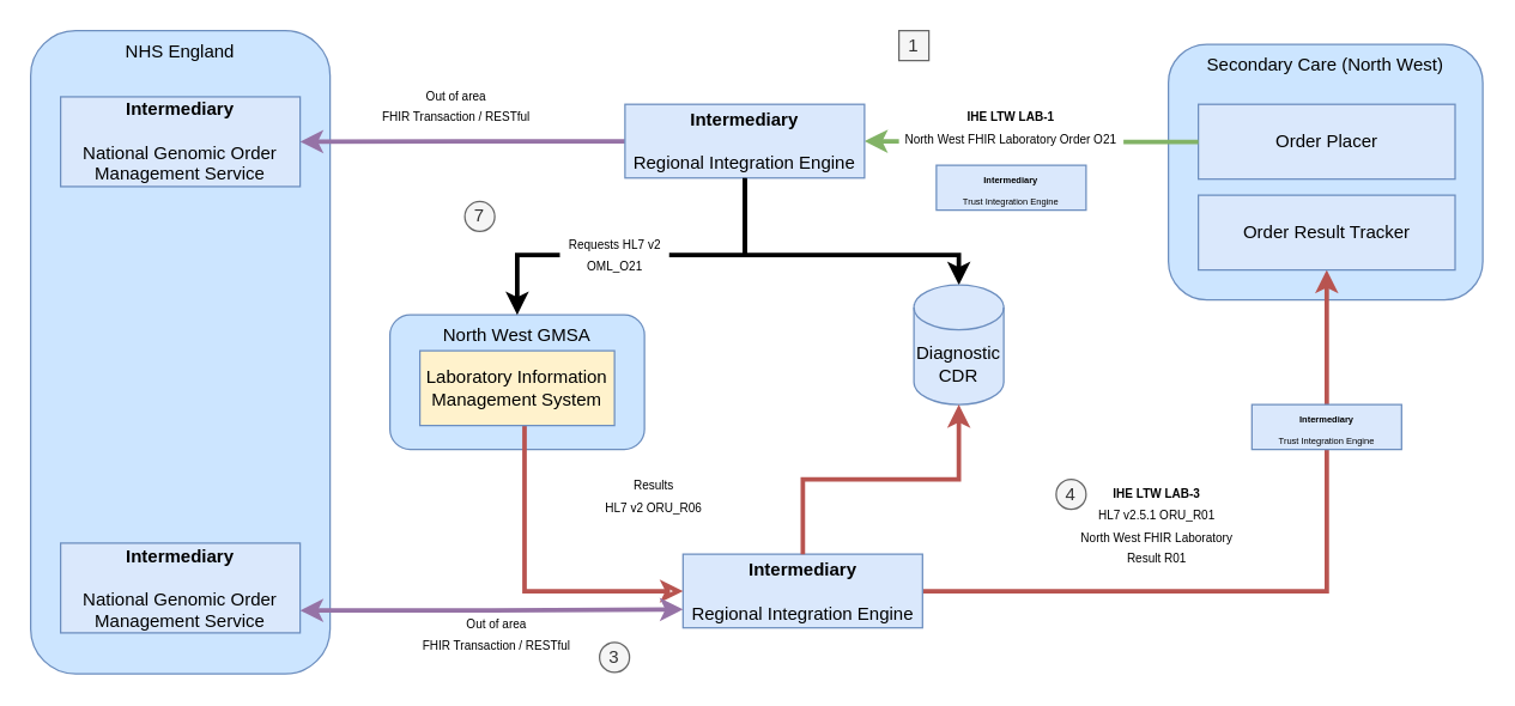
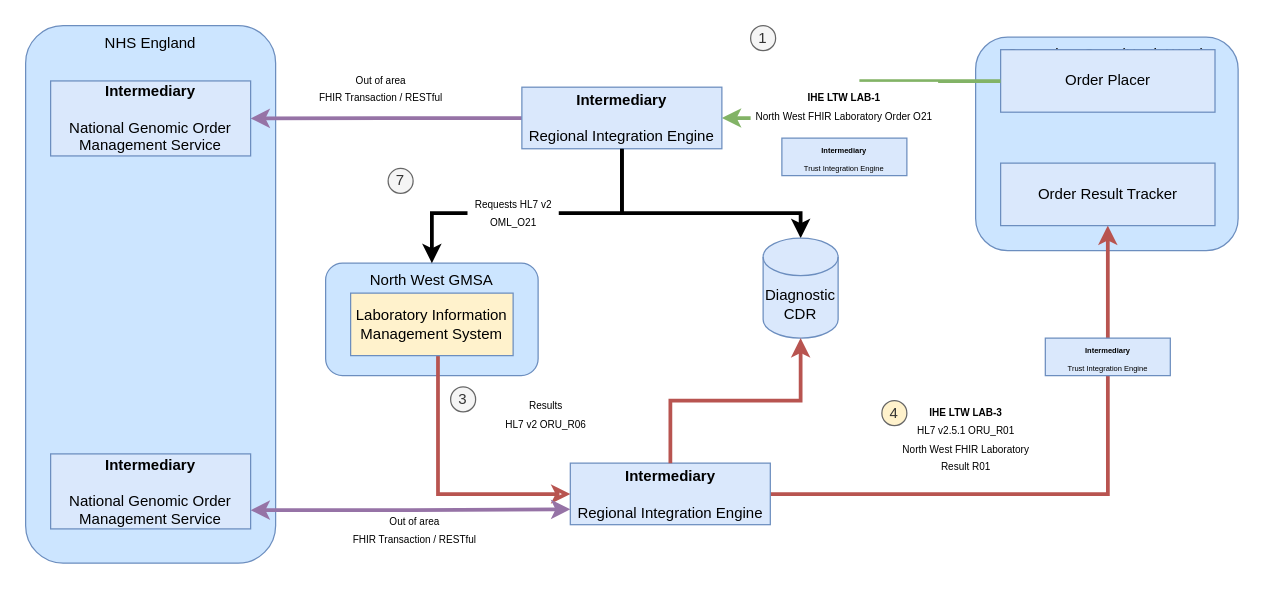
- <mxCell id="22" value="1" style="whiteSpace=wrap;html=1;aspect=fixed;fillColor=#f5f5f5;fontColor=#333333;strokeColor=#666666;rounded=0;" vertex="1" parent="1"><mxGeometry x="600" y="20" width="20" height="20" as="geometry" /></mxCell>
+ <mxCell id="22" value="1" style="ellipse;whiteSpace=wrap;html=1;aspect=fixed;fillColor=#f5f5f5;fontColor=#333333;strokeColor=#666666;" vertex="1" parent="1"><mxGeometry x="600" y="20" width="20" height="20" as="geometry" /></mxCell>
- <mxCell id="5" value="Order Placer" style="rounded=0;whiteSpace=wrap;html=1;fillColor=#dae8fc;strokeColor=#6c8ebf;" vertex="1" parent="1"><mxGeometry x="800" y="69.25" width="171.5" height="50" as="geometry" /></mxCell>
+ <mxCell id="5" value="Order Placer" style="rounded=0;whiteSpace=wrap;html=1;fillColor=#dae8fc;strokeColor=#6c8ebf;" vertex="1" parent="1"><mxGeometry x="800" y="39.25" width="171.5" height="50" as="geometry" /></mxCell>
- <mxCell id="21" value="4" style="ellipse;whiteSpace=wrap;html=1;aspect=fixed;fillColor=#f5f5f5;fontColor=#333333;strokeColor=#666666;" vertex="1" parent="1"><mxGeometry x="705" y="320" width="20" height="20" as="geometry" /></mxCell>
+ <mxCell id="21" value="4" style="ellipse;whiteSpace=wrap;html=1;aspect=fixed;fillColor=#fff2cc;fontColor=#333333;strokeColor=#666666;" vertex="1" parent="1"><mxGeometry x="705" y="320" width="20" height="20" as="geometry" /></mxCell>
- <mxCell id="18" value="3" style="ellipse;whiteSpace=wrap;html=1;aspect=fixed;fillColor=#f5f5f5;fontColor=#333333;strokeColor=#666666;" vertex="1" parent="1"><mxGeometry x="400" y="429" width="20" height="20" as="geometry" /></mxCell>
+ <mxCell id="18" value="3" style="ellipse;whiteSpace=wrap;html=1;aspect=fixed;fillColor=#f5f5f5;fontColor=#333333;strokeColor=#666666;" vertex="1" parent="1"><mxGeometry x="360" y="309" width="20" height="20" as="geometry" /></mxCell>
